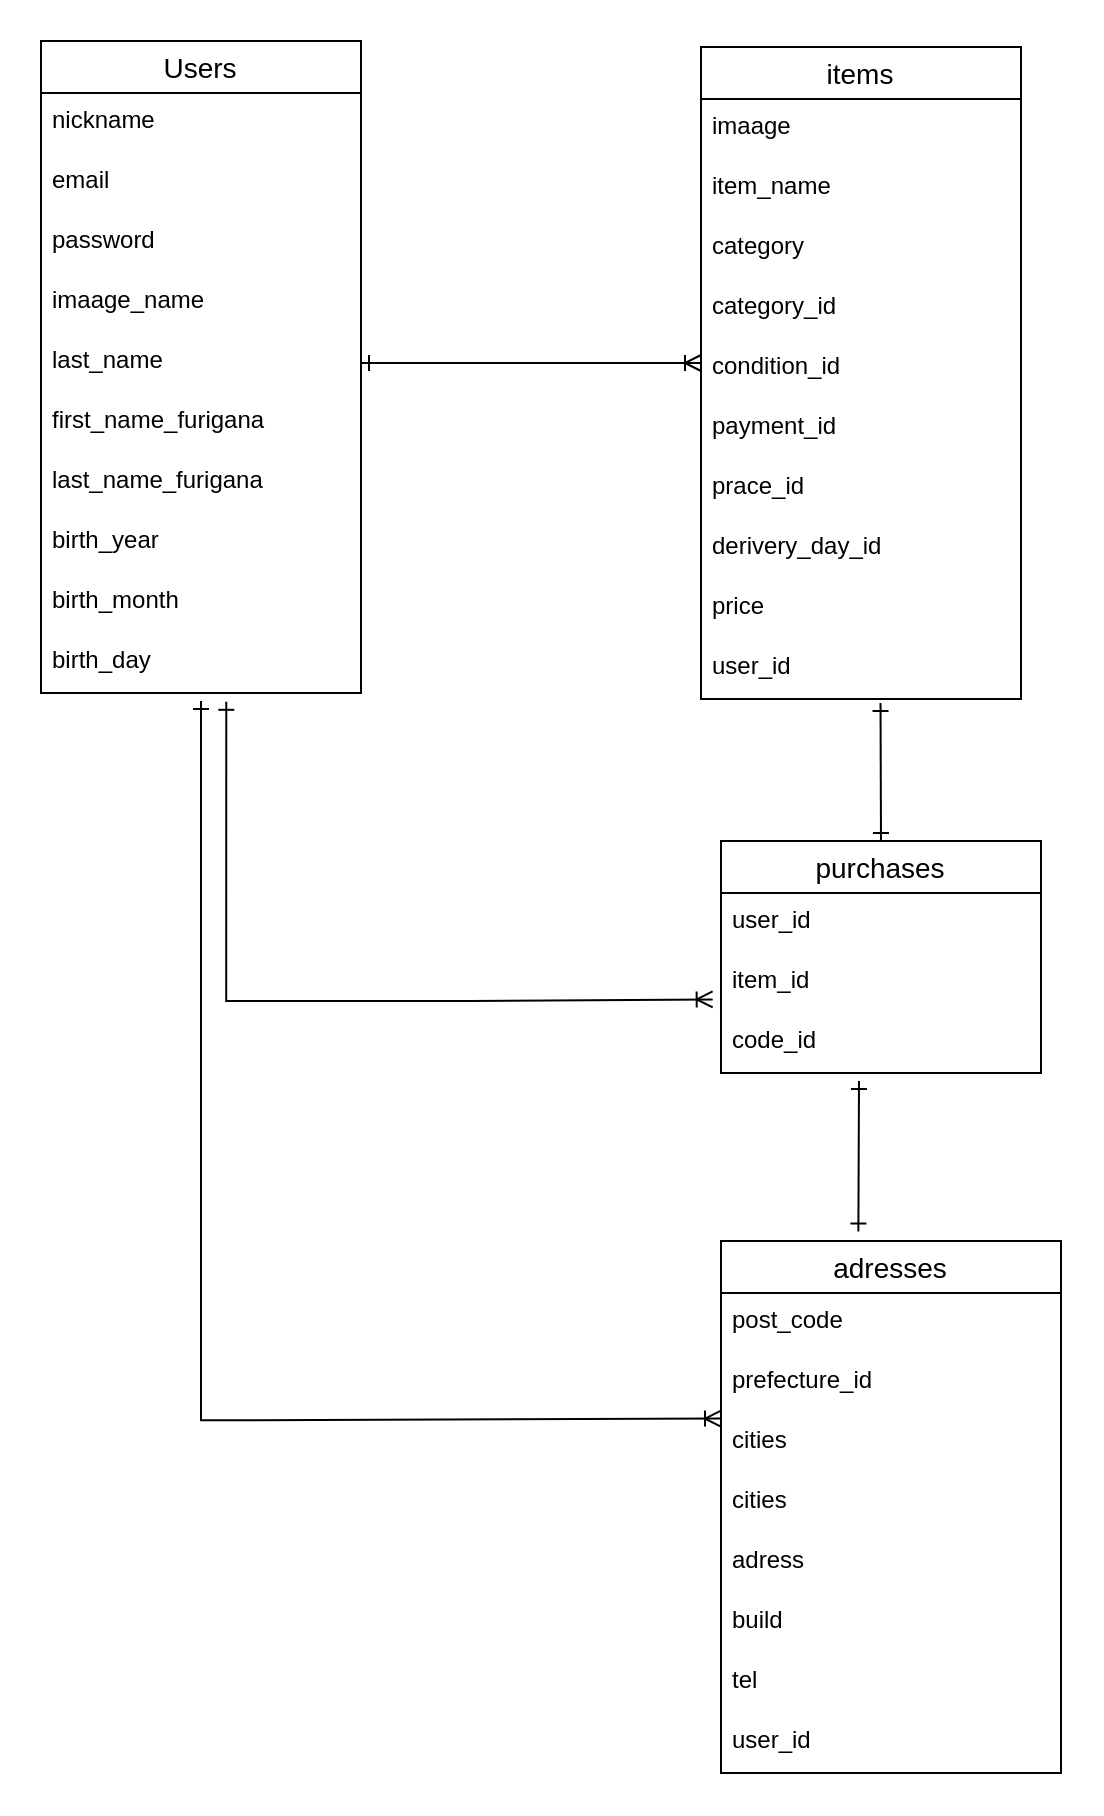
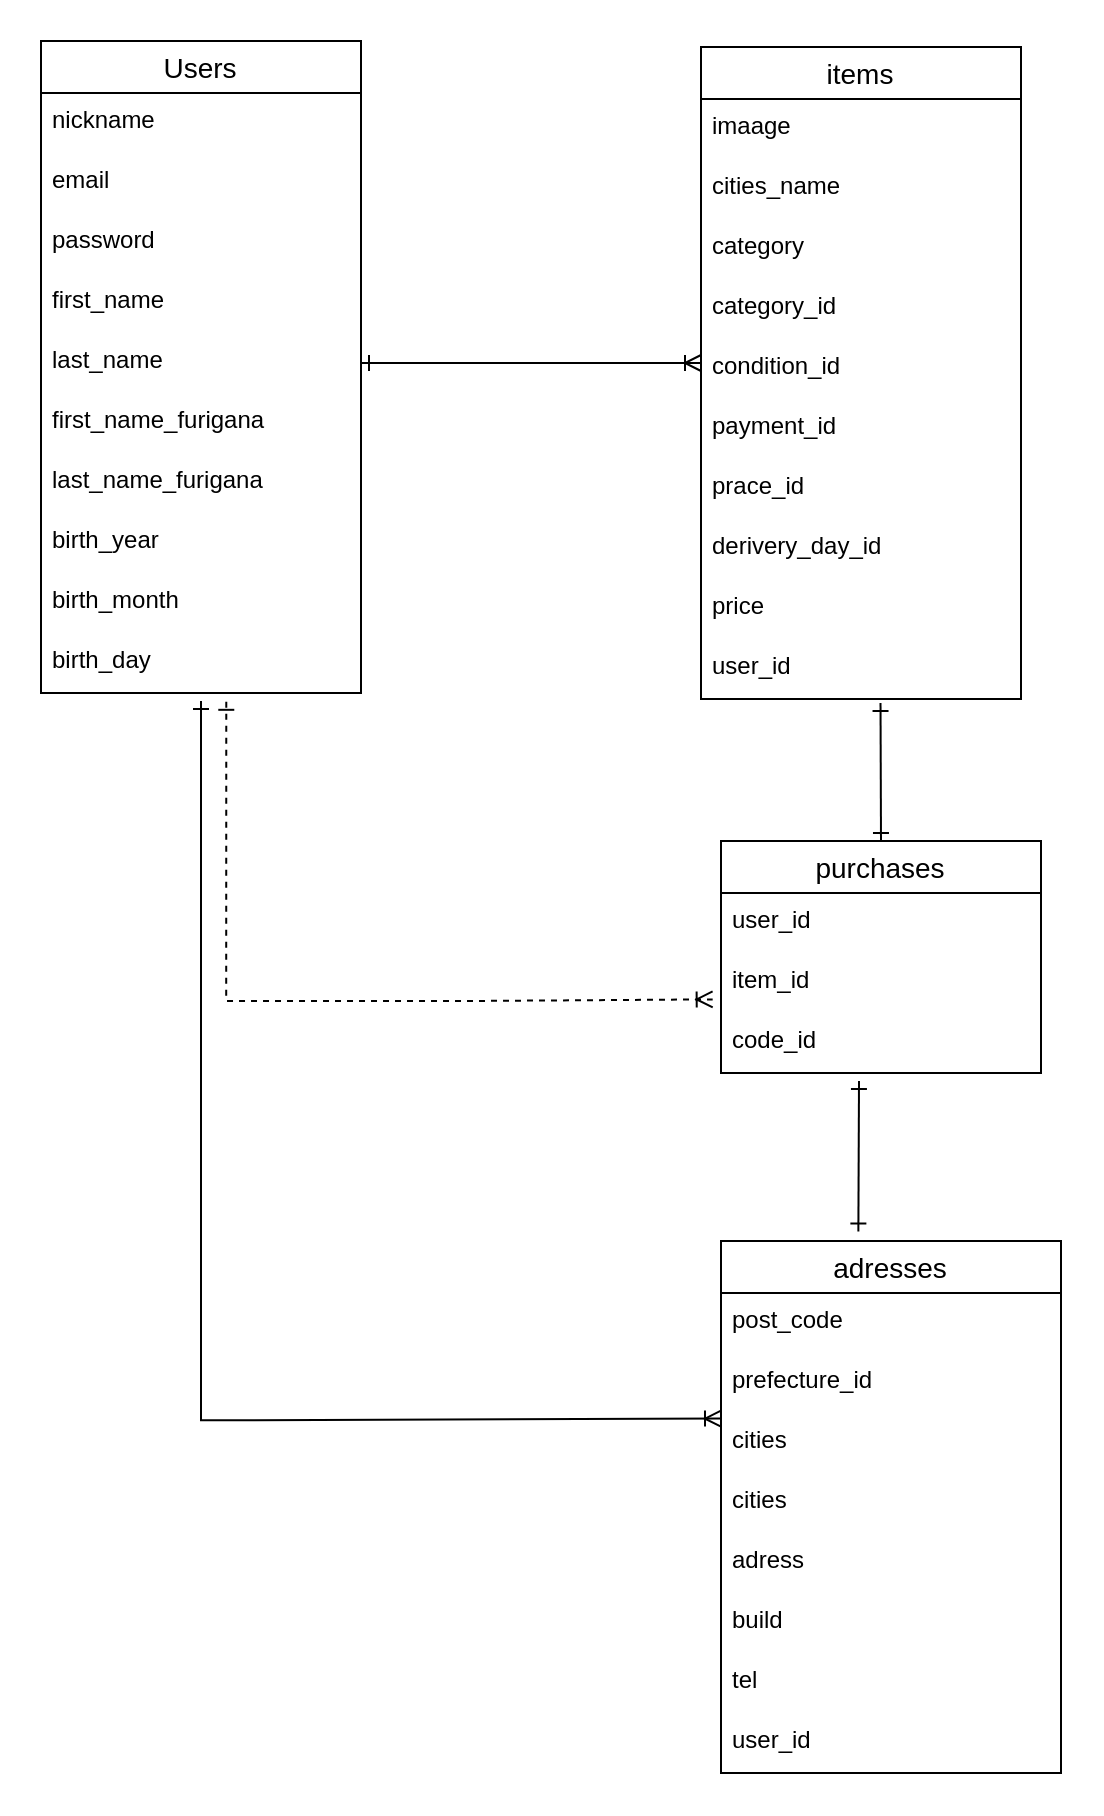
- <mxCell id="4" value="item_name" style="text;strokeColor=none;fillColor=none;spacingLeft=4;spacingRight=4;overflow=hidden;rotatable=0;points=[[0,0.5],[1,0.5]];portConstraint=eastwest;fontSize=12;" parent="2" vertex="1"><mxGeometry y="56" width="160" height="30" as="geometry" /></mxCell>
+ <mxCell id="4" value="cities_name" style="text;strokeColor=none;fillColor=none;spacingLeft=4;spacingRight=4;overflow=hidden;rotatable=0;points=[[0,0.5],[1,0.5]];portConstraint=eastwest;fontSize=12;" parent="2" vertex="1"><mxGeometry y="56" width="160" height="30" as="geometry" /></mxCell>
- <mxCell id="17" value="imaage_name" style="text;strokeColor=none;fillColor=none;spacingLeft=4;spacingRight=4;overflow=hidden;rotatable=0;points=[[0,0.5],[1,0.5]];portConstraint=eastwest;fontSize=12;" parent="13" vertex="1"><mxGeometry y="116" width="160" height="30" as="geometry" /></mxCell>
+ <mxCell id="17" value="first_name" style="text;strokeColor=none;fillColor=none;spacingLeft=4;spacingRight=4;overflow=hidden;rotatable=0;points=[[0,0.5],[1,0.5]];portConstraint=eastwest;fontSize=12;" parent="13" vertex="1"><mxGeometry y="116" width="160" height="30" as="geometry" /></mxCell>
- <mxCell id="39" value="" style="endArrow=ERoneToMany;html=1;rounded=0;entryX=-0.026;entryY=0.773;entryDx=0;entryDy=0;entryPerimeter=0;edgeStyle=orthogonalEdgeStyle;exitX=0.579;exitY=1.147;exitDx=0;exitDy=0;exitPerimeter=0;startArrow=ERone;startFill=0;endFill=0;" edge="1" parent="1" source="23" target="26"><mxGeometry relative="1" as="geometry"><mxPoint x="110" y="500" as="sourcePoint" /><mxPoint x="270" y="500" as="targetPoint" /><Array as="points"><mxPoint x="113" y="500" /><mxPoint x="235" y="500" /></Array></mxGeometry></mxCell>
+ <mxCell id="39" value="" style="endArrow=ERoneToMany;html=1;rounded=0;entryX=-0.026;entryY=0.773;entryDx=0;entryDy=0;entryPerimeter=0;edgeStyle=orthogonalEdgeStyle;exitX=0.579;exitY=1.147;exitDx=0;exitDy=0;exitPerimeter=0;startArrow=ERone;startFill=0;endFill=0;dashed=1;" edge="1" parent="1" source="23" target="26"><mxGeometry relative="1" as="geometry"><mxPoint x="110" y="500" as="sourcePoint" /><mxPoint x="270" y="500" as="targetPoint" /><Array as="points"><mxPoint x="113" y="500" /><mxPoint x="235" y="500" /></Array></mxGeometry></mxCell>
